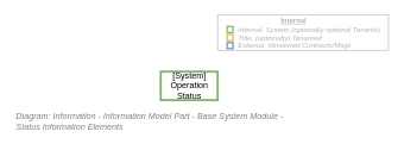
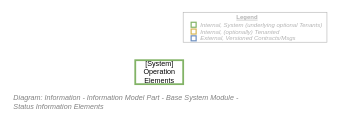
- <mxCell id="11" value="Internal" style="text;html=1;strokeColor=none;fillColor=none;align=center;verticalAlign=middle;whiteSpace=wrap;rounded=0;fontSize=10;fontStyle=5;fontColor=#B3B3B3;" vertex="1" parent="4"><mxGeometry x="26.589" width="159.534" height="16.667" as="geometry" /></mxCell>
+ <mxCell id="11" value="Legend" style="text;html=1;strokeColor=none;fillColor=none;align=center;verticalAlign=middle;whiteSpace=wrap;rounded=0;fontSize=10;fontStyle=5;fontColor=#B3B3B3;" vertex="1" parent="4"><mxGeometry x="26.589" width="159.534" height="16.667" as="geometry" /></mxCell>
- <mxCell id="8" value="Internal, System (optionally optional Tenants)&amp;nbsp;" style="text;html=1;strokeColor=none;fillColor=none;align=left;verticalAlign=middle;whiteSpace=wrap;rounded=0;fontSize=10;fontStyle=2;fontColor=#B3B3B3;" vertex="1" parent="4"><mxGeometry x="26.595" y="16.667" width="213.405" height="8.333" as="geometry" /></mxCell>
+ <mxCell id="8" value="Internal, System (underlying optional Tenants)&amp;nbsp;" style="text;html=1;strokeColor=none;fillColor=none;align=left;verticalAlign=middle;whiteSpace=wrap;rounded=0;fontSize=10;fontStyle=2;fontColor=#B3B3B3;" vertex="1" parent="4"><mxGeometry x="26.595" y="16.667" width="213.405" height="8.333" as="geometry" /></mxCell>
- <mxCell id="9" value="Title, (optionally) Tenanted" style="text;html=1;strokeColor=none;fillColor=none;align=left;verticalAlign=middle;whiteSpace=wrap;rounded=0;fontSize=10;fontStyle=2;fontColor=#B3B3B3;" vertex="1" parent="4"><mxGeometry x="26.59" y="30" width="213.41" height="6.33" as="geometry" /></mxCell>
+ <mxCell id="9" value="Internal, (optionally) Tenanted" style="text;html=1;strokeColor=none;fillColor=none;align=left;verticalAlign=middle;whiteSpace=wrap;rounded=0;fontSize=10;fontStyle=2;fontColor=#B3B3B3;" vertex="1" parent="4"><mxGeometry x="26.59" y="30" width="213.41" height="6.33" as="geometry" /></mxCell>
- <mxCell id="2" value="[System]&lt;br&gt;Operation &lt;br&gt;Status" style="html=1;strokeColor=#82b366;fillColor=none;fontSize=12;strokeWidth=3;" vertex="1" parent="1"><mxGeometry x="225" y="100" width="80" height="40" as="geometry" /></mxCell>
+ <mxCell id="2" value="[System]&lt;br&gt;Operation &lt;br&gt;Elements" style="html=1;strokeColor=#82b366;fillColor=none;fontSize=12;strokeWidth=3;" vertex="1" parent="1"><mxGeometry x="225" y="100" width="80" height="40" as="geometry" /></mxCell>
